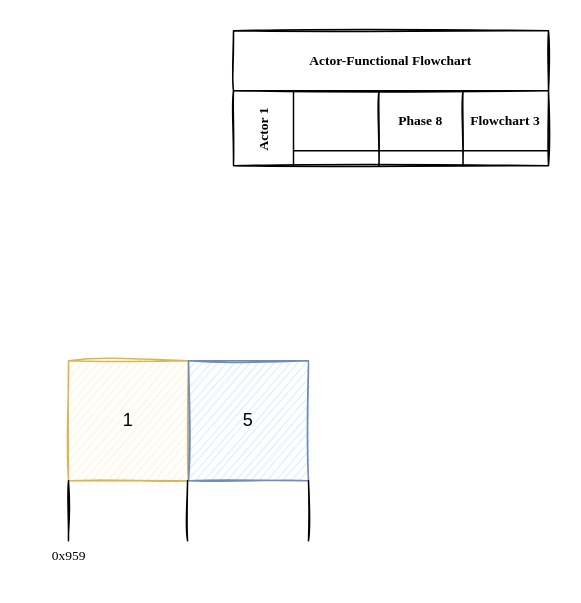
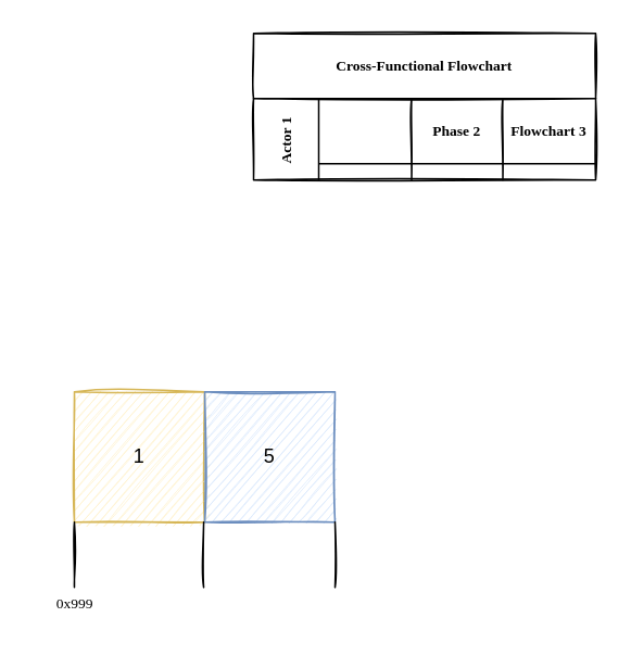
- <mxCell id="8" value="Actor-Functional Flowchart" style="shape=table;childLayout=tableLayout;startSize=40;collapsible=0;recursiveResize=0;expand=0;fontStyle=1;sketch=1;fontFamily=Comic Sans MS;fontSize=9;" vertex="1" parent="1"><mxGeometry x="155" y="20" width="210" height="90" as="geometry" /></mxCell>
+ <mxCell id="8" value="Cross-Functional Flowchart" style="shape=table;childLayout=tableLayout;startSize=40;collapsible=0;recursiveResize=0;expand=0;fontStyle=1;sketch=1;fontFamily=Comic Sans MS;fontSize=9;" vertex="1" parent="1"><mxGeometry x="155" y="20" width="210" height="90" as="geometry" /></mxCell>
- <mxCell id="11" value="Phase 8" style="swimlane;swimlaneHead=0;swimlaneBody=0;fontStyle=0;connectable=0;fillColor=none;startSize=40;collapsible=0;recursiveResize=0;expand=0;fontStyle=1;sketch=0;fontFamily=Comic Sans MS;fontSize=9;" vertex="1" parent="9"><mxGeometry x="97" width="56" height="50" as="geometry"><mxRectangle width="56" height="50" as="alternateBounds" /></mxGeometry></mxCell>
+ <mxCell id="11" value="Phase 2" style="swimlane;swimlaneHead=0;swimlaneBody=0;fontStyle=0;connectable=0;fillColor=none;startSize=40;collapsible=0;recursiveResize=0;expand=0;fontStyle=1;sketch=0;fontFamily=Comic Sans MS;fontSize=9;" vertex="1" parent="9"><mxGeometry x="97" width="56" height="50" as="geometry"><mxRectangle width="56" height="50" as="alternateBounds" /></mxGeometry></mxCell>
- <mxCell id="7" value="0x959" style="text;html=1;align=center;verticalAlign=middle;resizable=0;points=[];autosize=1;strokeColor=none;fillColor=none;sketch=0;fontFamily=Comic Sans MS;fontSize=9;" vertex="1" parent="1"><mxGeometry x="20" y="360" width="50" height="20" as="geometry" /></mxCell>
+ <mxCell id="7" value="0x999" style="text;html=1;align=center;verticalAlign=middle;resizable=0;points=[];autosize=1;strokeColor=none;fillColor=none;sketch=0;fontFamily=Comic Sans MS;fontSize=9;" vertex="1" parent="1"><mxGeometry x="20" y="360" width="50" height="20" as="geometry" /></mxCell>
